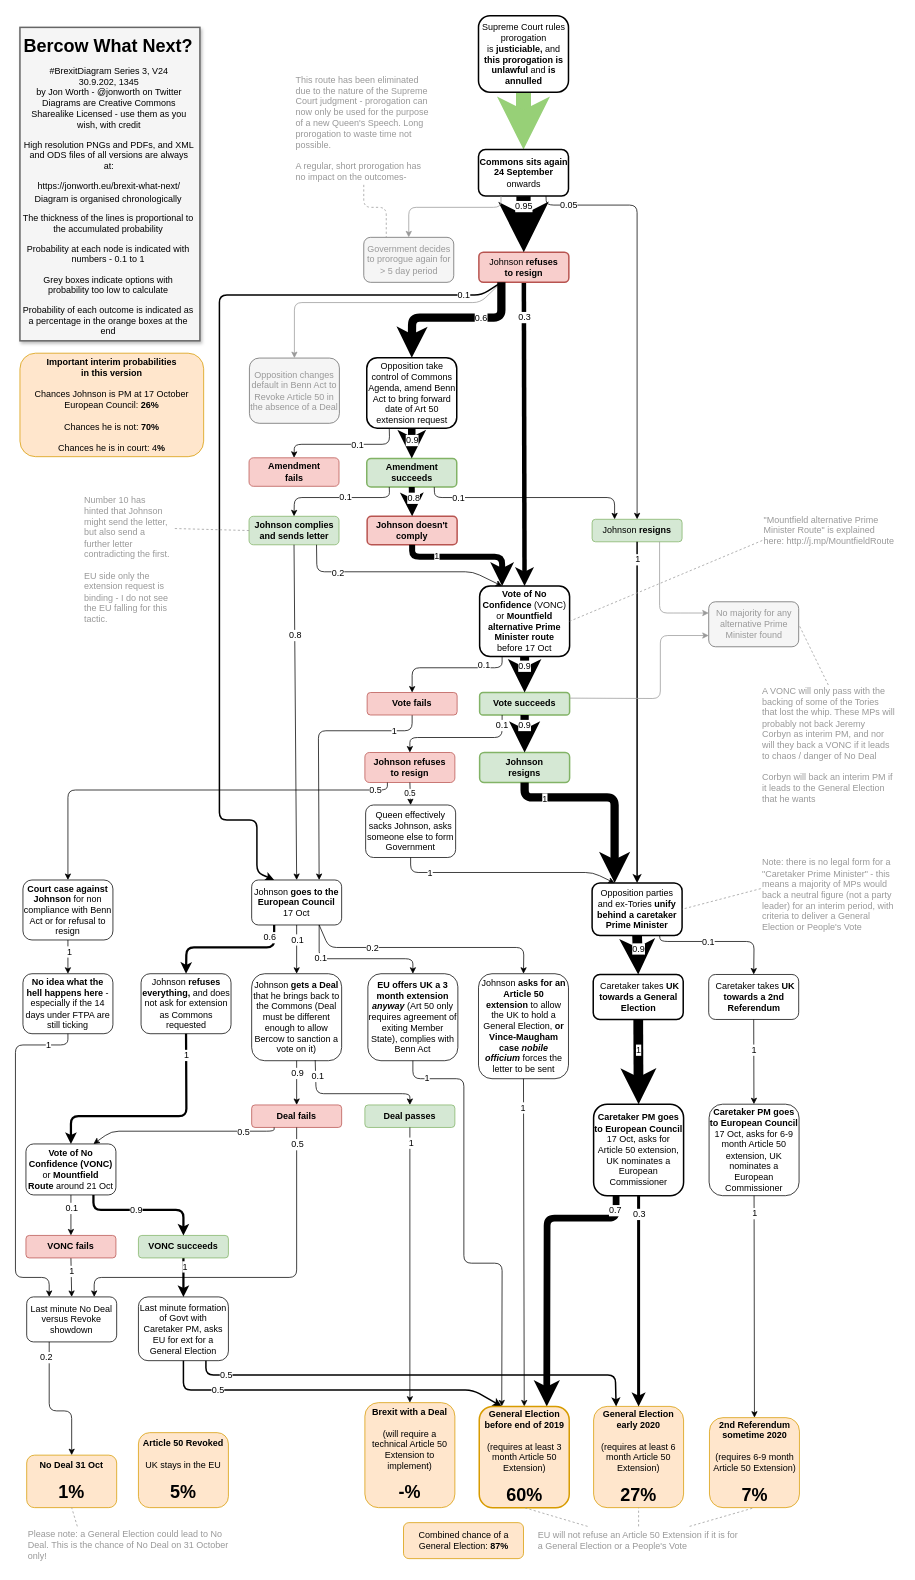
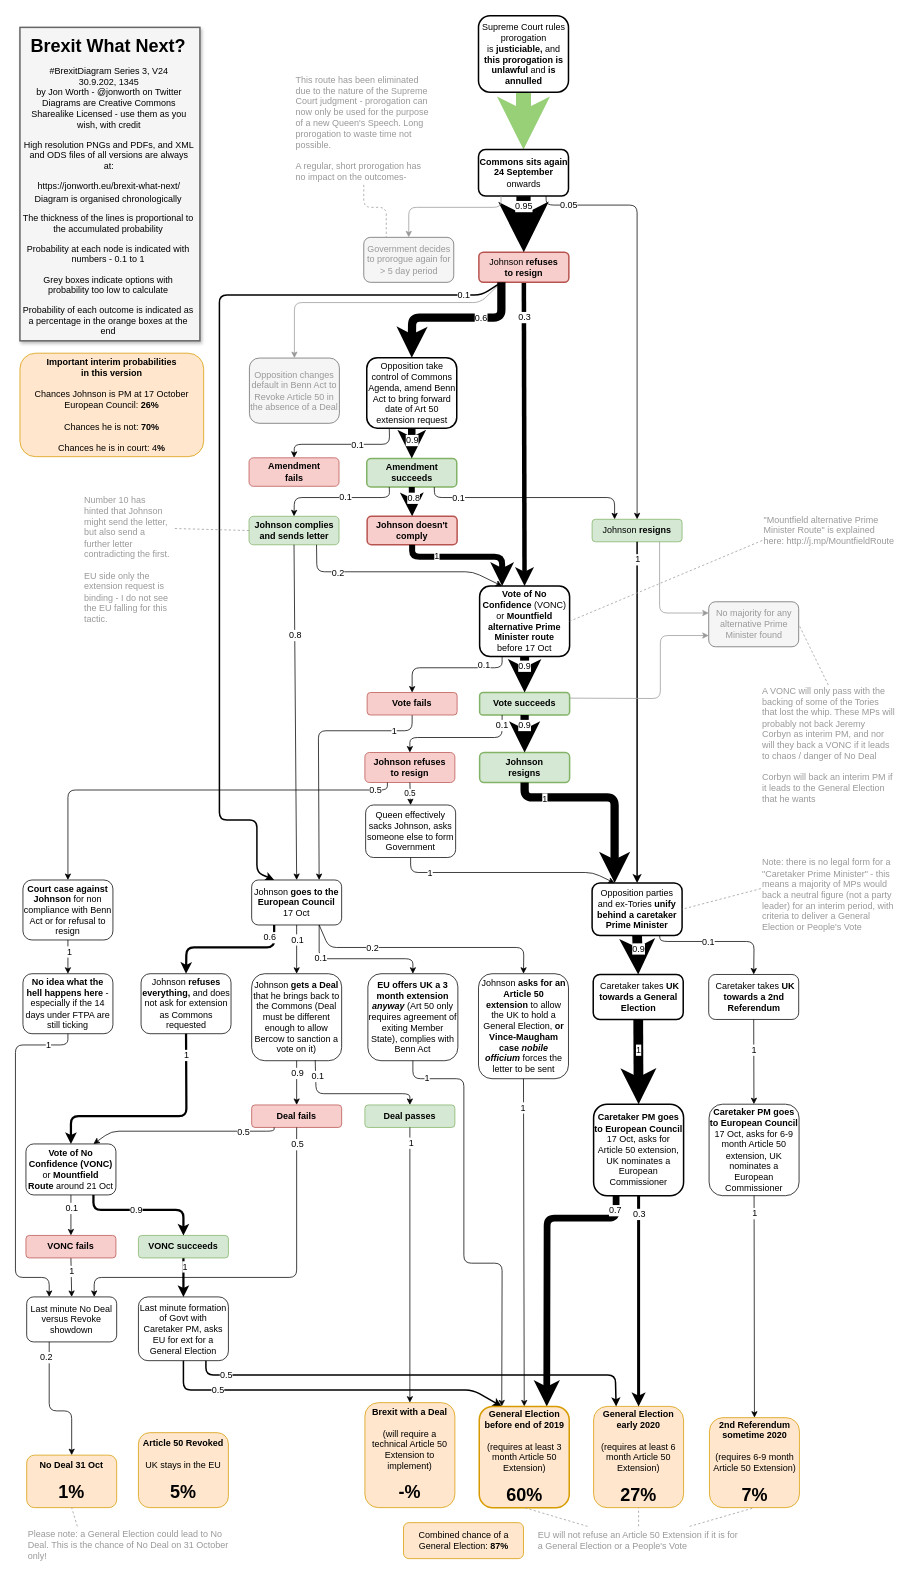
- <mxCell id="72" value="Bercow What Next?" style="text;html=1;strokeColor=none;fillColor=none;align=center;verticalAlign=middle;whiteSpace=wrap;rounded=0;shadow=1;labelBackgroundColor=none;fontSize=24;fontColor=#000000;fontStyle=1" parent="1" vertex="1"><mxGeometry x="29" y="50.5" width="230" height="20" as="geometry" /></mxCell>
+ <mxCell id="72" value="Brexit What Next?" style="text;html=1;strokeColor=none;fillColor=none;align=center;verticalAlign=middle;whiteSpace=wrap;rounded=0;shadow=1;labelBackgroundColor=none;fontSize=24;fontColor=#000000;fontStyle=1" parent="1" vertex="1"><mxGeometry x="29" y="50.5" width="230" height="20" as="geometry" /></mxCell>
